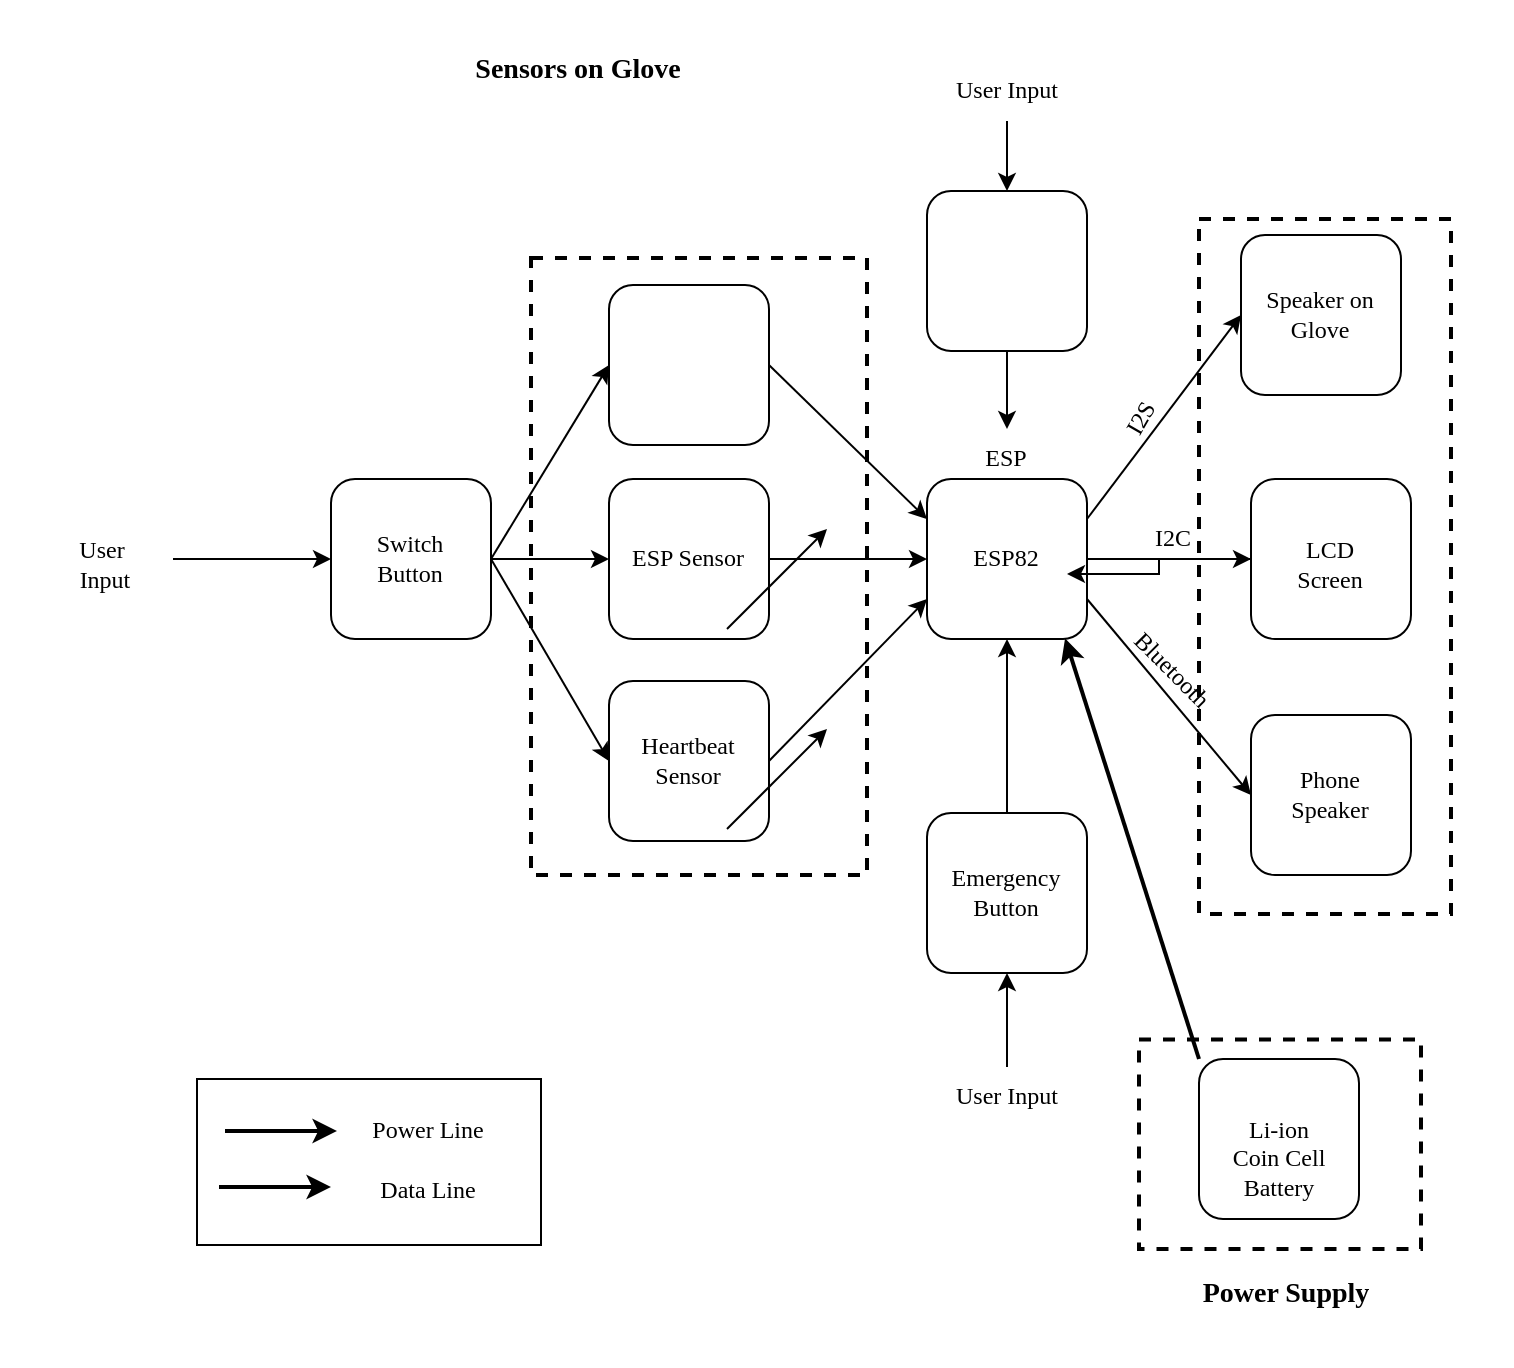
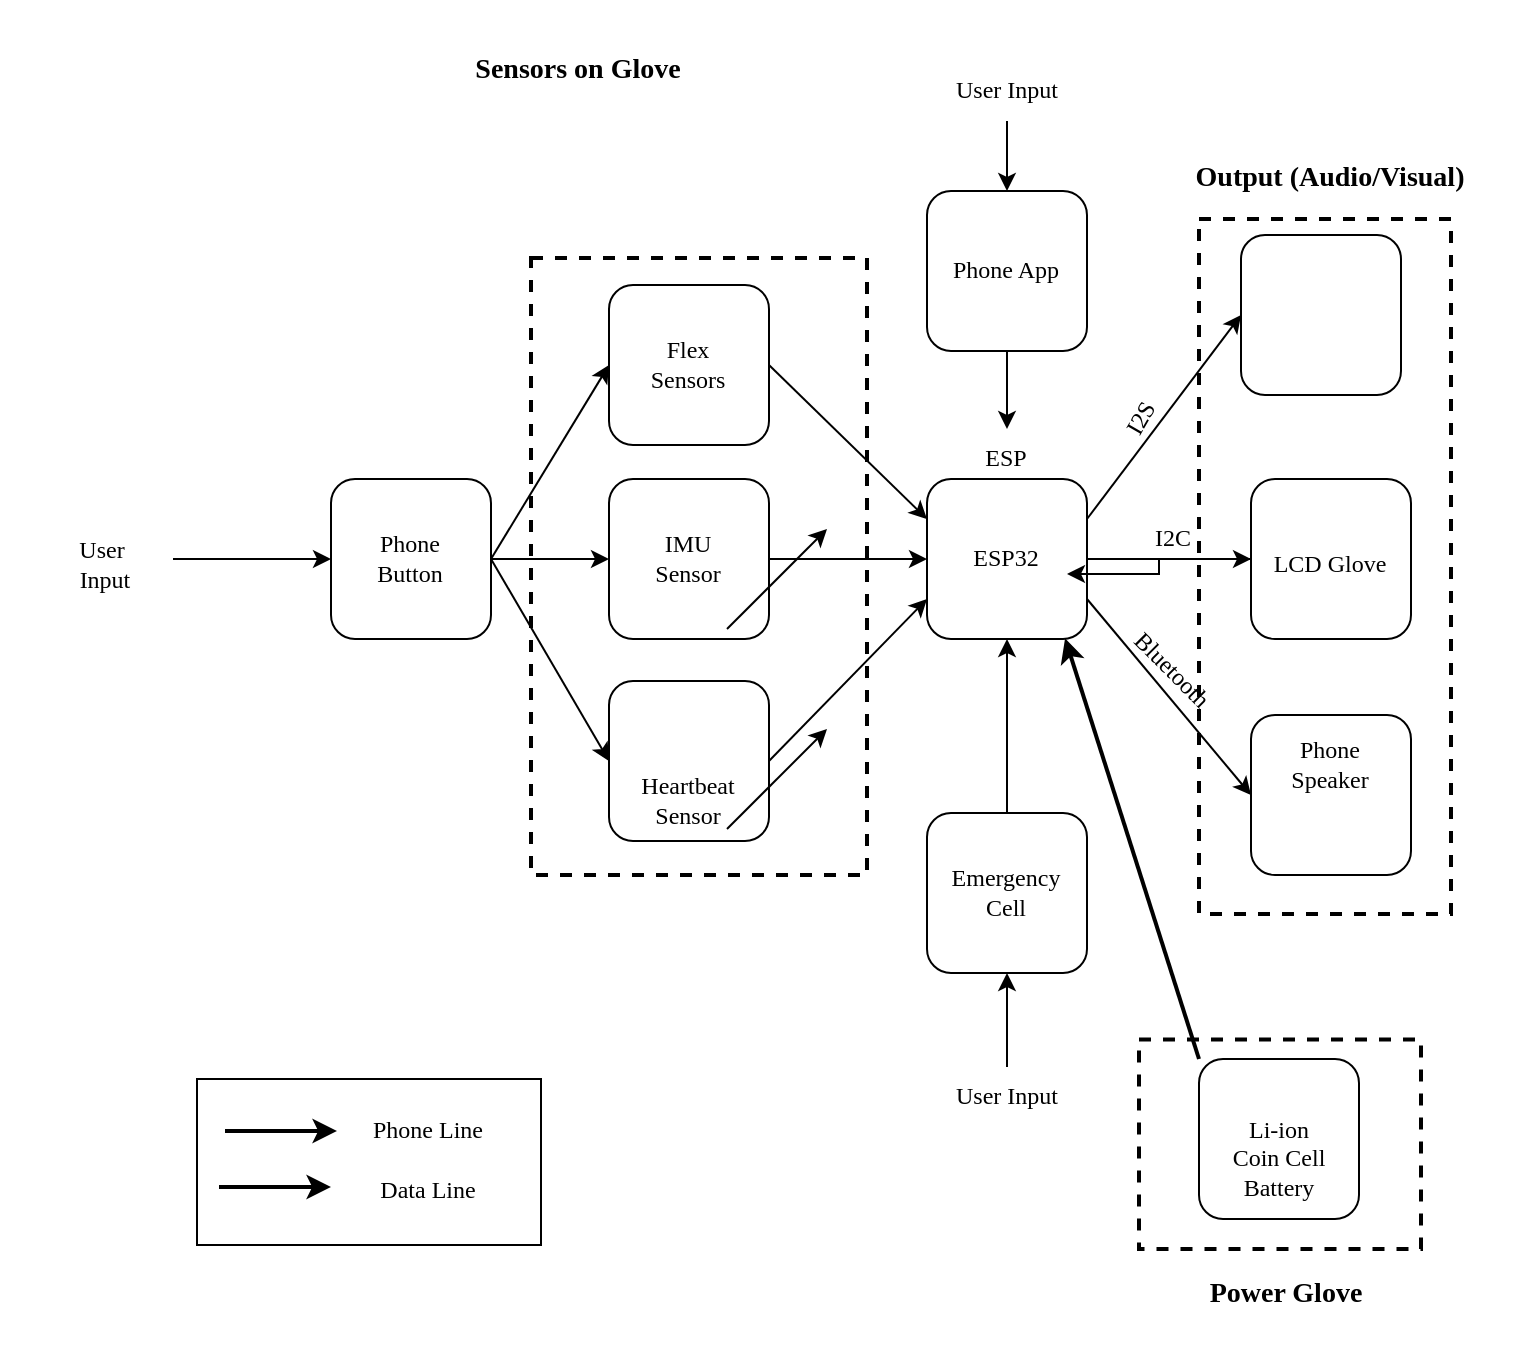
+ <mxCell id="48" value="Output (Audio/Visual)" style="text;strokeColor=none;align=center;fillColor=none;html=1;verticalAlign=middle;whiteSpace=wrap;rounded=0;fontFamily=Lucida Console;fontColor=light-dark(#000000,#000000);fontStyle=1;fontSize=14;" vertex="1" parent="1"><mxGeometry x="595" y="74" width="140" height="30" as="geometry" /></mxCell>
+ <mxCell id="35" value="Phone App" style="text;strokeColor=none;align=center;fillColor=none;html=1;verticalAlign=middle;whiteSpace=wrap;rounded=0;fontFamily=Lucida Console;fontColor=light-dark(#000000,#000000);" parent="1" vertex="1"><mxGeometry x="473" y="120" width="60" height="30" as="geometry" /></mxCell>
- <mxCell id="23" value="Speaker on Glove" style="text;strokeColor=none;align=center;fillColor=none;html=1;verticalAlign=middle;whiteSpace=wrap;rounded=0;fontFamily=Lucida Console;fontColor=light-dark(#000000,#000000);" parent="1" vertex="1"><mxGeometry x="630" y="142" width="60" height="30" as="geometry" /></mxCell>
+ <mxCell id="6" value="&lt;font&gt;Flex Sensors&lt;/font&gt;" style="text;strokeColor=none;align=center;fillColor=none;html=1;verticalAlign=middle;whiteSpace=wrap;rounded=0;fontFamily=Lucida Console;fontColor=light-dark(#000000,#000000);" parent="1" vertex="1"><mxGeometry x="314" y="167" width="60" height="30" as="geometry" /></mxCell>
- <mxCell id="15" value="Switch&lt;div&gt;Button&lt;/div&gt;" style="text;strokeColor=none;align=center;fillColor=none;html=1;verticalAlign=middle;whiteSpace=wrap;rounded=0;fontFamily=Lucida Console;fontColor=light-dark(#000000,#000000);" parent="1" vertex="1"><mxGeometry x="175" y="264" width="60" height="30" as="geometry" /></mxCell>
+ <mxCell id="15" value="Phone&lt;div&gt;Button&lt;/div&gt;" style="text;strokeColor=none;align=center;fillColor=none;html=1;verticalAlign=middle;whiteSpace=wrap;rounded=0;fontFamily=Lucida Console;fontColor=light-dark(#000000,#000000);" parent="1" vertex="1"><mxGeometry x="175" y="264" width="60" height="30" as="geometry" /></mxCell>
- <mxCell id="7" value="ESP Sensor" style="text;strokeColor=none;align=center;fillColor=none;html=1;verticalAlign=middle;whiteSpace=wrap;rounded=0;fontFamily=Lucida Console;fontColor=light-dark(#000000,#000000);" parent="1" vertex="1"><mxGeometry x="314" y="264" width="60" height="30" as="geometry" /></mxCell>
+ <mxCell id="7" value="IMU Sensor" style="text;strokeColor=none;align=center;fillColor=none;html=1;verticalAlign=middle;whiteSpace=wrap;rounded=0;fontFamily=Lucida Console;fontColor=light-dark(#000000,#000000);" parent="1" vertex="1"><mxGeometry x="314" y="264" width="60" height="30" as="geometry" /></mxCell>
- <mxCell id="11" value="ESP82" style="text;strokeColor=none;align=center;fillColor=none;html=1;verticalAlign=middle;whiteSpace=wrap;rounded=0;fontFamily=Lucida Console;fontColor=light-dark(#000000,#000000);" parent="1" vertex="1"><mxGeometry x="473" y="264" width="60" height="30" as="geometry" /></mxCell>
+ <mxCell id="11" value="ESP32" style="text;strokeColor=none;align=center;fillColor=none;html=1;verticalAlign=middle;whiteSpace=wrap;rounded=0;fontFamily=Lucida Console;fontColor=light-dark(#000000,#000000);" parent="1" vertex="1"><mxGeometry x="473" y="264" width="60" height="30" as="geometry" /></mxCell>
- <mxCell id="42" value="LCD Screen" style="text;strokeColor=none;align=center;fillColor=none;html=1;verticalAlign=middle;whiteSpace=wrap;rounded=0;fontFamily=Lucida Console;fontColor=light-dark(#000000,#000000);" vertex="1" parent="1"><mxGeometry x="635" y="267" width="60" height="30" as="geometry" /></mxCell>
+ <mxCell id="42" value="LCD Glove" style="text;strokeColor=none;align=center;fillColor=none;html=1;verticalAlign=middle;whiteSpace=wrap;rounded=0;fontFamily=Lucida Console;fontColor=light-dark(#000000,#000000);" vertex="1" parent="1"><mxGeometry x="635" y="267" width="60" height="30" as="geometry" /></mxCell>
- <mxCell id="8" value="Heartbeat Sensor" style="text;strokeColor=none;align=center;fillColor=none;html=1;verticalAlign=middle;whiteSpace=wrap;rounded=0;fontFamily=Lucida Console;fontColor=light-dark(#000000,#000000);" parent="1" vertex="1"><mxGeometry x="314" y="365" width="60" height="30" as="geometry" /></mxCell>
+ <mxCell id="8" value="Heartbeat Sensor" style="text;strokeColor=none;align=center;fillColor=none;html=1;verticalAlign=middle;whiteSpace=wrap;rounded=0;fontFamily=Lucida Console;fontColor=light-dark(#000000,#000000);" parent="1" vertex="1"><mxGeometry x="314" y="385" width="60" height="30" as="geometry" /></mxCell>
- <mxCell id="25" value="Phone Speaker" style="text;strokeColor=none;align=center;fillColor=none;html=1;verticalAlign=middle;whiteSpace=wrap;rounded=0;fontFamily=Lucida Console;fontColor=light-dark(#000000,#000000);" parent="1" vertex="1"><mxGeometry x="635" y="382" width="60" height="30" as="geometry" /></mxCell>
+ <mxCell id="25" value="Phone Speaker" style="text;strokeColor=none;align=center;fillColor=none;html=1;verticalAlign=middle;whiteSpace=wrap;rounded=0;fontFamily=Lucida Console;fontColor=light-dark(#000000,#000000);" parent="1" vertex="1"><mxGeometry x="635" y="367" width="60" height="30" as="geometry" /></mxCell>
- <mxCell id="30" value="Emergency Button" style="text;strokeColor=none;align=center;fillColor=none;html=1;verticalAlign=middle;whiteSpace=wrap;rounded=0;fontFamily=Lucida Console;fontColor=light-dark(#000000,#000000);" parent="1" vertex="1"><mxGeometry x="473" y="431" width="60" height="30" as="geometry" /></mxCell>
+ <mxCell id="30" value="Emergency Cell" style="text;strokeColor=none;align=center;fillColor=none;html=1;verticalAlign=middle;whiteSpace=wrap;rounded=0;fontFamily=Lucida Console;fontColor=light-dark(#000000,#000000);" parent="1" vertex="1"><mxGeometry x="473" y="431" width="60" height="30" as="geometry" /></mxCell>
- <mxCell id="57" value="Power Line" style="text;strokeColor=none;align=center;fillColor=none;html=1;verticalAlign=middle;whiteSpace=wrap;rounded=0;fontFamily=Lucida Console;fontColor=light-dark(#000000,#FF0000);" vertex="1" parent="1"><mxGeometry x="175" y="550" width="78" height="30" as="geometry" /></mxCell>
+ <mxCell id="57" value="Phone Line" style="text;strokeColor=none;align=center;fillColor=none;html=1;verticalAlign=middle;whiteSpace=wrap;rounded=0;fontFamily=Lucida Console;fontColor=light-dark(#000000,#FF0000);" vertex="1" parent="1"><mxGeometry x="175" y="550" width="78" height="30" as="geometry" /></mxCell>
- <mxCell id="54" value="Power Supply" style="text;strokeColor=none;align=center;fillColor=none;html=1;verticalAlign=middle;whiteSpace=wrap;rounded=0;fontFamily=Lucida Console;fontColor=light-dark(#000000,#000000);fontStyle=1;fontSize=14;" vertex="1" parent="1"><mxGeometry x="573" y="632" width="140" height="30" as="geometry" /></mxCell>
+ <mxCell id="54" value="Power Glove" style="text;strokeColor=none;align=center;fillColor=none;html=1;verticalAlign=middle;whiteSpace=wrap;rounded=0;fontFamily=Lucida Console;fontColor=light-dark(#000000,#000000);fontStyle=1;fontSize=14;" vertex="1" parent="1"><mxGeometry x="573" y="632" width="140" height="30" as="geometry" /></mxCell>
